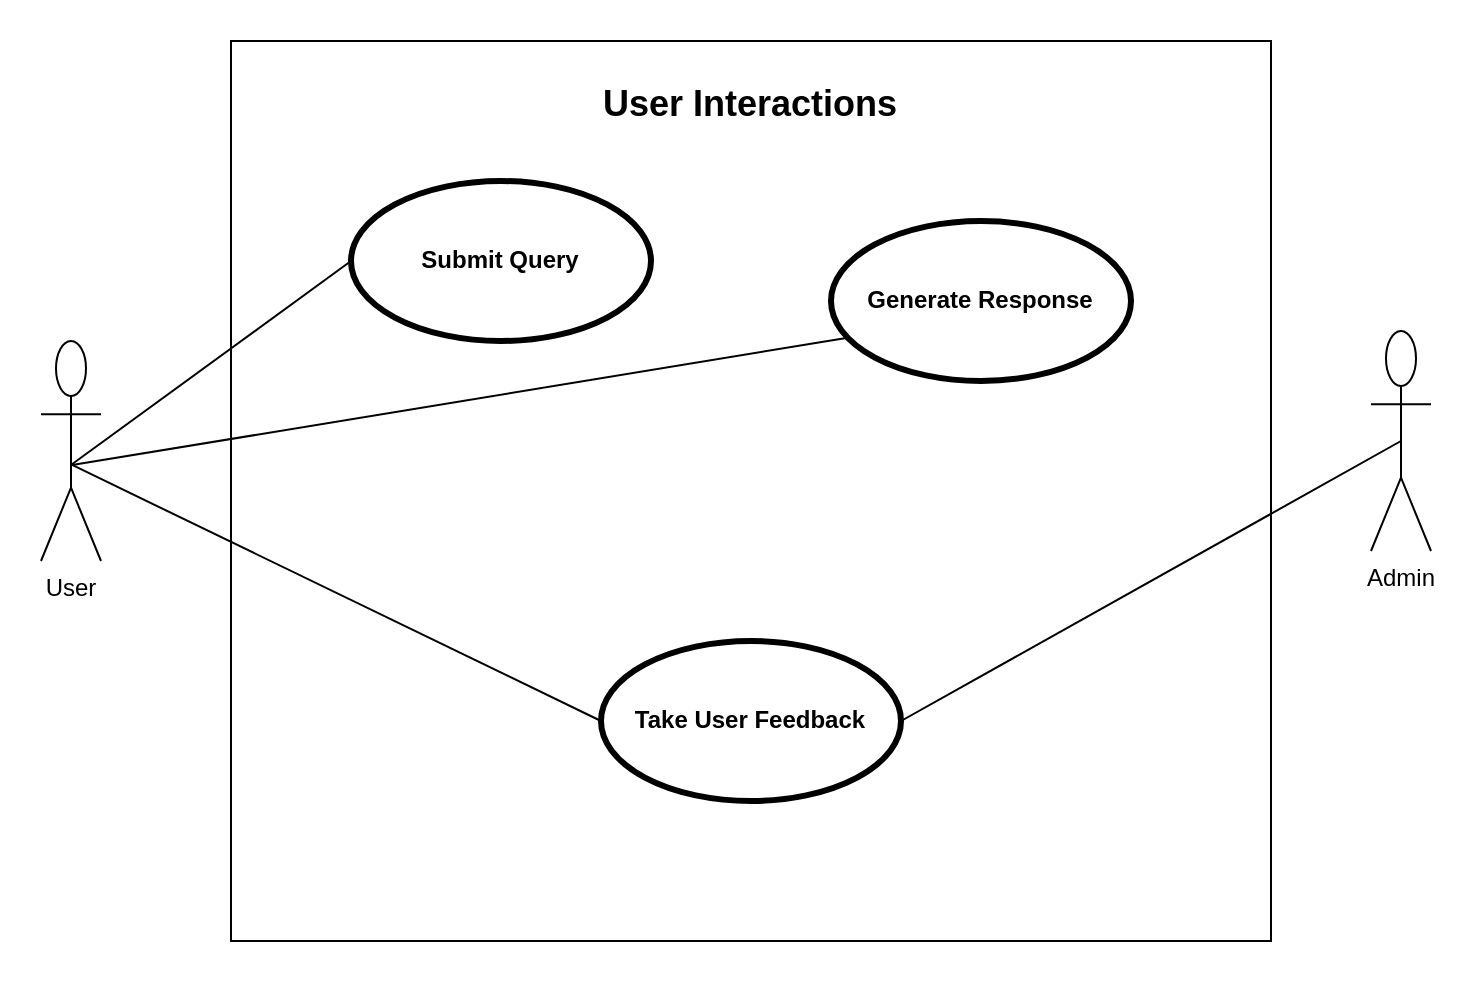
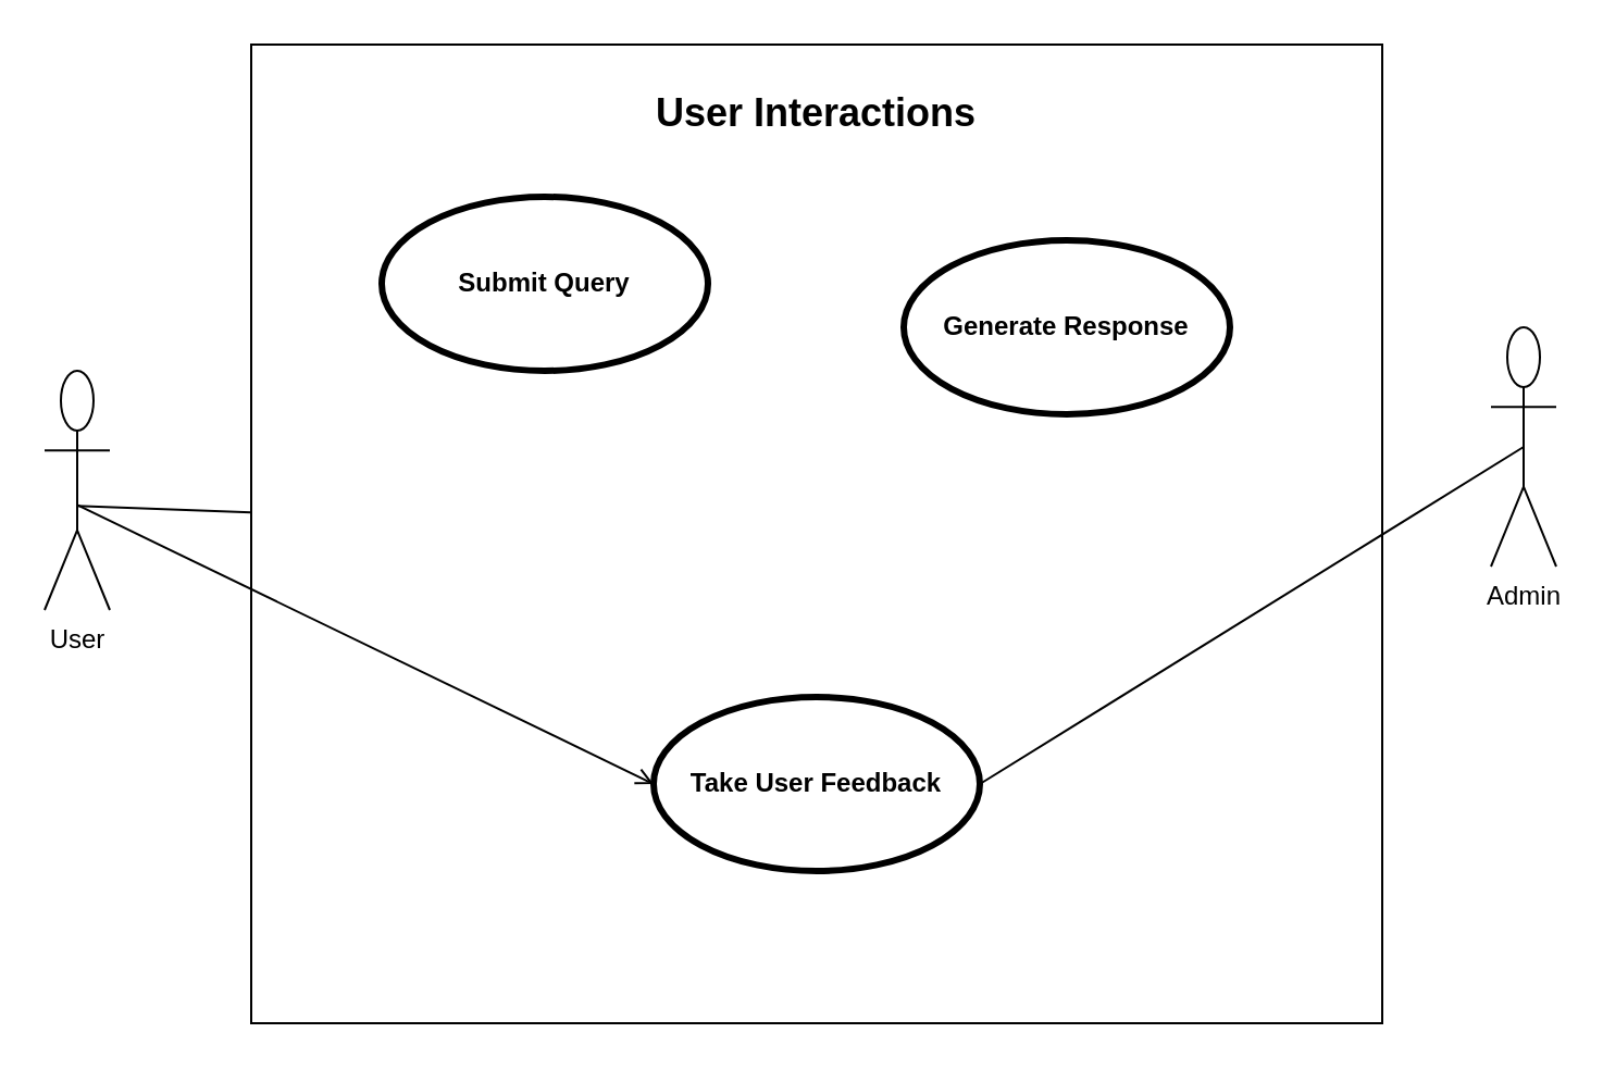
- <mxCell id="10" value="" style="endArrow=none;html=1;rounded=0;entryX=0;entryY=0.5;entryDx=0;entryDy=0;exitX=0.493;exitY=0.565;exitDx=0;exitDy=0;exitPerimeter=0;" edge="1" parent="1" source="3" target="4"><mxGeometry width="50" height="50" relative="1" as="geometry"><mxPoint x="135" y="260" as="sourcePoint" /><mxPoint x="185" y="210" as="targetPoint" /></mxGeometry></mxCell>
- <mxCell id="11" value="" style="endArrow=none;html=1;rounded=0;exitX=0.493;exitY=0.565;exitDx=0;exitDy=0;exitPerimeter=0;entryX=0.061;entryY=0.728;entryDx=0;entryDy=0;entryPerimeter=0;" edge="1" parent="1" source="3" target="6"><mxGeometry width="50" height="50" relative="1" as="geometry"><mxPoint x="215" y="270" as="sourcePoint" /><mxPoint x="265" y="220" as="targetPoint" /></mxGeometry></mxCell>
+ <mxCell id="11" value="" style="endArrow=none;html=1;rounded=0;exitX=0.493;exitY=0.565;exitDx=0;exitDy=0;exitPerimeter=0;" edge="1" parent="1" source="3" target="2"><mxGeometry width="50" height="50" relative="1" as="geometry"><mxPoint x="215" y="270" as="sourcePoint" /><mxPoint x="265" y="220" as="targetPoint" /></mxGeometry></mxCell>
- <mxCell id="5" value="Admin" style="shape=umlActor;html=1;verticalLabelPosition=bottom;verticalAlign=top;align=center;" vertex="1" parent="1"><mxGeometry x="685" y="165" width="30" height="110" as="geometry" /></mxCell>
+ <mxCell id="5" value="Admin" style="shape=umlActor;html=1;verticalLabelPosition=bottom;verticalAlign=top;align=center;" vertex="1" parent="1"><mxGeometry x="685" y="150" width="30" height="110" as="geometry" /></mxCell>
- <mxCell id="9" value="" style="endArrow=none;html=1;rounded=0;exitX=0.493;exitY=0.56;exitDx=0;exitDy=0;exitPerimeter=0;entryX=0;entryY=0.5;entryDx=0;entryDy=0;" edge="1" parent="1" source="3" target="7"><mxGeometry width="50" height="50" relative="1" as="geometry"><mxPoint x="185" y="350" as="sourcePoint" /><mxPoint x="235" y="300" as="targetPoint" /></mxGeometry></mxCell>
+ <mxCell id="9" value="" style="endArrow=open;html=1;rounded=0;exitX=0.493;exitY=0.56;exitDx=0;exitDy=0;exitPerimeter=0;entryX=0;entryY=0.5;entryDx=0;entryDy=0;" edge="1" parent="1" source="3" target="7"><mxGeometry width="50" height="50" relative="1" as="geometry"><mxPoint x="185" y="350" as="sourcePoint" /><mxPoint x="235" y="300" as="targetPoint" /></mxGeometry></mxCell>
